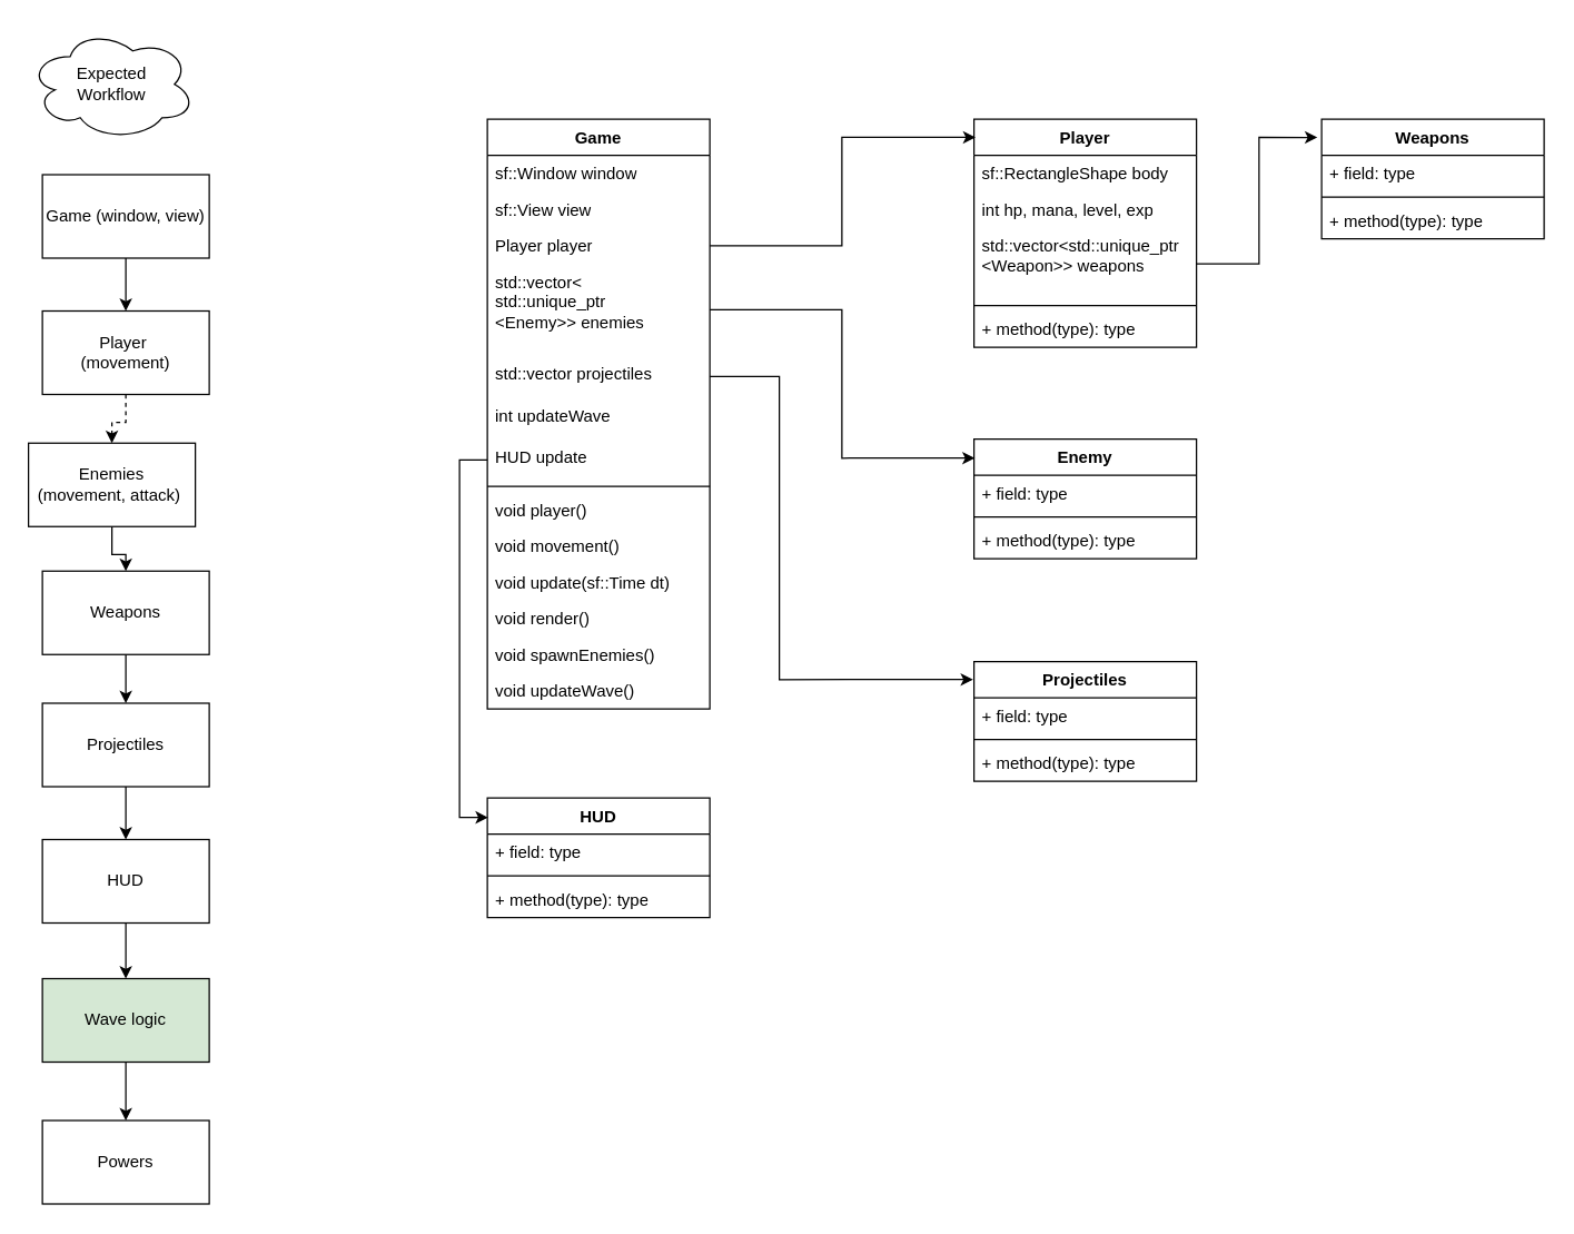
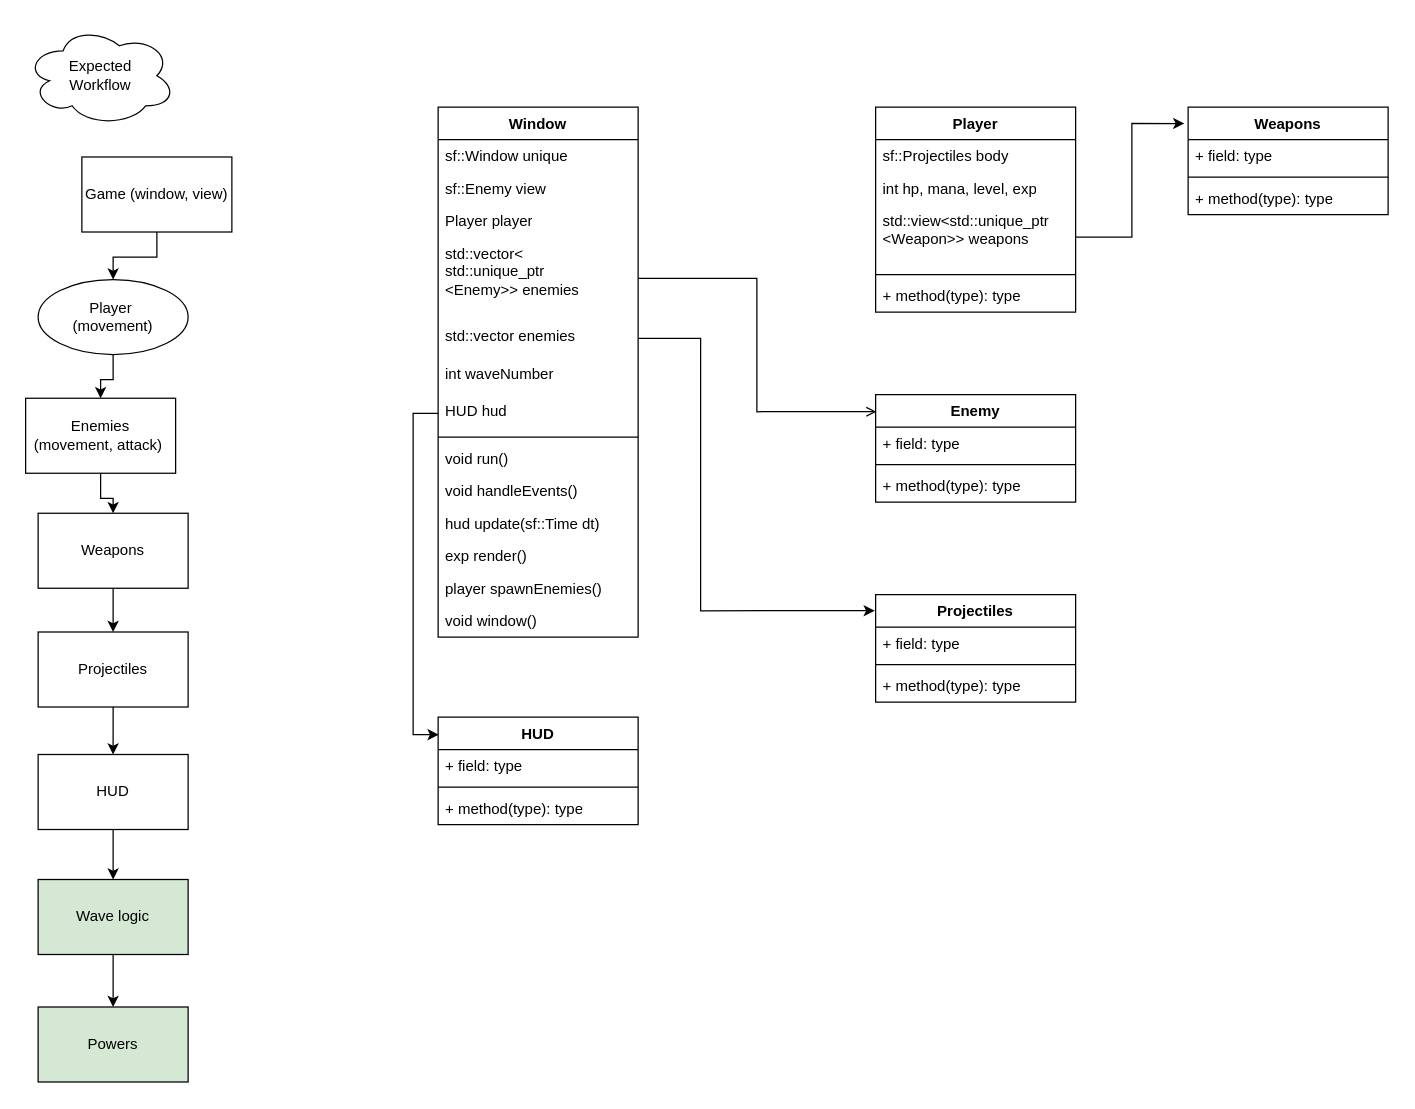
- <mxCell id="2" value="Game" style="swimlane;fontStyle=1;align=center;verticalAlign=top;childLayout=stackLayout;horizontal=1;startSize=26;horizontalStack=0;resizeParent=1;resizeParentMax=0;resizeLast=0;collapsible=1;marginBottom=0;whiteSpace=wrap;html=1;" vertex="1" parent="1"><mxGeometry x="350" y="85" width="160" height="424" as="geometry" /></mxCell>
+ <mxCell id="2" value="Window" style="swimlane;fontStyle=1;align=center;verticalAlign=top;childLayout=stackLayout;horizontal=1;startSize=26;horizontalStack=0;resizeParent=1;resizeParentMax=0;resizeLast=0;collapsible=1;marginBottom=0;whiteSpace=wrap;html=1;" vertex="1" parent="1"><mxGeometry x="350" y="85" width="160" height="424" as="geometry" /></mxCell>
- <mxCell id="3" value="sf::Window window" style="text;strokeColor=none;fillColor=none;align=left;verticalAlign=top;spacingLeft=4;spacingRight=4;overflow=hidden;rotatable=0;points=[[0,0.5],[1,0.5]];portConstraint=eastwest;whiteSpace=wrap;html=1;" vertex="1" parent="2"><mxGeometry y="26" width="160" height="26" as="geometry" /></mxCell>
+ <mxCell id="3" value="sf::Window unique" style="text;strokeColor=none;fillColor=none;align=left;verticalAlign=top;spacingLeft=4;spacingRight=4;overflow=hidden;rotatable=0;points=[[0,0.5],[1,0.5]];portConstraint=eastwest;whiteSpace=wrap;html=1;" vertex="1" parent="2"><mxGeometry y="26" width="160" height="26" as="geometry" /></mxCell>
- <mxCell id="18" value="sf::RectangleShape body" style="text;strokeColor=none;fillColor=none;align=left;verticalAlign=top;spacingLeft=4;spacingRight=4;overflow=hidden;rotatable=0;points=[[0,0.5],[1,0.5]];portConstraint=eastwest;whiteSpace=wrap;html=1;" vertex="1" parent="17"><mxGeometry y="26" width="160" height="26" as="geometry" /></mxCell>
+ <mxCell id="18" value="sf::Projectiles body" style="text;strokeColor=none;fillColor=none;align=left;verticalAlign=top;spacingLeft=4;spacingRight=4;overflow=hidden;rotatable=0;points=[[0,0.5],[1,0.5]];portConstraint=eastwest;whiteSpace=wrap;html=1;" vertex="1" parent="17"><mxGeometry y="26" width="160" height="26" as="geometry" /></mxCell>
- <mxCell id="43" style="edgeStyle=orthogonalEdgeStyle;rounded=0;orthogonalLoop=1;jettySize=auto;html=1;exitX=1;exitY=0.5;exitDx=0;exitDy=0;entryX=0.007;entryY=0.08;entryDx=0;entryDy=0;entryPerimeter=0;" edge="1" parent="1" source="5" target="17"><mxGeometry relative="1" as="geometry" /></mxCell>
- <mxCell id="4" value="sf::View view" style="text;strokeColor=none;fillColor=none;align=left;verticalAlign=top;spacingLeft=4;spacingRight=4;overflow=hidden;rotatable=0;points=[[0,0.5],[1,0.5]];portConstraint=eastwest;whiteSpace=wrap;html=1;" vertex="1" parent="2"><mxGeometry y="52" width="160" height="26" as="geometry" /></mxCell>
+ <mxCell id="4" value="sf::Enemy view" style="text;strokeColor=none;fillColor=none;align=left;verticalAlign=top;spacingLeft=4;spacingRight=4;overflow=hidden;rotatable=0;points=[[0,0.5],[1,0.5]];portConstraint=eastwest;whiteSpace=wrap;html=1;" vertex="1" parent="2"><mxGeometry y="52" width="160" height="26" as="geometry" /></mxCell>
- <mxCell id="24" value="&lt;div&gt;Game (window, view)&lt;/div&gt;" style="rounded=0;whiteSpace=wrap;html=1;" vertex="1" parent="1"><mxGeometry x="30" y="125" width="120" height="60" as="geometry" /></mxCell>
+ <mxCell id="24" value="&lt;div&gt;Game (window, view)&lt;/div&gt;" style="rounded=0;whiteSpace=wrap;html=1;" vertex="1" parent="1"><mxGeometry x="65" y="125" width="120" height="60" as="geometry" /></mxCell>
- <mxCell id="20" value="&lt;div&gt;std::vector&amp;lt;std::unique_ptr&lt;/div&gt;&lt;div&gt;&amp;lt;Weapon&amp;gt;&amp;gt; weapons&lt;/div&gt;" style="text;strokeColor=none;fillColor=none;align=left;verticalAlign=top;spacingLeft=4;spacingRight=4;overflow=hidden;rotatable=0;points=[[0,0.5],[1,0.5]];portConstraint=eastwest;whiteSpace=wrap;html=1;" vertex="1" parent="17"><mxGeometry y="78" width="160" height="52" as="geometry" /></mxCell>
+ <mxCell id="20" value="&lt;div&gt;std::view&amp;lt;std::unique_ptr&lt;/div&gt;&lt;div&gt;&amp;lt;Weapon&amp;gt;&amp;gt; weapons&lt;/div&gt;" style="text;strokeColor=none;fillColor=none;align=left;verticalAlign=top;spacingLeft=4;spacingRight=4;overflow=hidden;rotatable=0;points=[[0,0.5],[1,0.5]];portConstraint=eastwest;whiteSpace=wrap;html=1;" vertex="1" parent="17"><mxGeometry y="78" width="160" height="52" as="geometry" /></mxCell>
- <mxCell id="26" value="Player&amp;nbsp;&lt;div&gt;(movement)&lt;/div&gt;" style="rounded=0;whiteSpace=wrap;html=1;" vertex="1" parent="1"><mxGeometry x="30" y="223" width="120" height="60" as="geometry" /></mxCell>
+ <mxCell id="26" value="Player&amp;nbsp;&lt;div&gt;(movement)&lt;/div&gt;" style="ellipse;whiteSpace=wrap;html=1;" vertex="1" parent="1"><mxGeometry x="30" y="223" width="120" height="60" as="geometry" /></mxCell>
- <mxCell id="7" value="std::vector projectiles" style="text;strokeColor=none;fillColor=none;align=left;verticalAlign=top;spacingLeft=4;spacingRight=4;overflow=hidden;rotatable=0;points=[[0,0.5],[1,0.5]];portConstraint=eastwest;whiteSpace=wrap;html=1;" vertex="1" parent="2"><mxGeometry y="170" width="160" height="30" as="geometry" /></mxCell>
+ <mxCell id="7" value="std::vector enemies" style="text;strokeColor=none;fillColor=none;align=left;verticalAlign=top;spacingLeft=4;spacingRight=4;overflow=hidden;rotatable=0;points=[[0,0.5],[1,0.5]];portConstraint=eastwest;whiteSpace=wrap;html=1;" vertex="1" parent="2"><mxGeometry y="170" width="160" height="30" as="geometry" /></mxCell>
- <mxCell id="8" value="int updateWave" style="text;strokeColor=none;fillColor=none;align=left;verticalAlign=top;spacingLeft=4;spacingRight=4;overflow=hidden;rotatable=0;points=[[0,0.5],[1,0.5]];portConstraint=eastwest;whiteSpace=wrap;html=1;" vertex="1" parent="2"><mxGeometry y="200" width="160" height="30" as="geometry" /></mxCell>
+ <mxCell id="8" value="int waveNumber" style="text;strokeColor=none;fillColor=none;align=left;verticalAlign=top;spacingLeft=4;spacingRight=4;overflow=hidden;rotatable=0;points=[[0,0.5],[1,0.5]];portConstraint=eastwest;whiteSpace=wrap;html=1;" vertex="1" parent="2"><mxGeometry y="200" width="160" height="30" as="geometry" /></mxCell>
- <mxCell id="25" value="" style="edgeStyle=orthogonalEdgeStyle;rounded=0;orthogonalLoop=1;jettySize=auto;html=1;dashed=1;" edge="1" parent="1" source="26" target="28"><mxGeometry relative="1" as="geometry" /></mxCell>
+ <mxCell id="25" value="" style="edgeStyle=orthogonalEdgeStyle;rounded=0;orthogonalLoop=1;jettySize=auto;html=1;" edge="1" parent="1" source="26" target="28"><mxGeometry relative="1" as="geometry" /></mxCell>
- <mxCell id="9" value="HUD update&amp;nbsp;" style="text;strokeColor=none;fillColor=none;align=left;verticalAlign=top;spacingLeft=4;spacingRight=4;overflow=hidden;rotatable=0;points=[[0,0.5],[1,0.5]];portConstraint=eastwest;whiteSpace=wrap;html=1;" vertex="1" parent="2"><mxGeometry y="230" width="160" height="30" as="geometry" /></mxCell>
+ <mxCell id="9" value="HUD hud&amp;nbsp;" style="text;strokeColor=none;fillColor=none;align=left;verticalAlign=top;spacingLeft=4;spacingRight=4;overflow=hidden;rotatable=0;points=[[0,0.5],[1,0.5]];portConstraint=eastwest;whiteSpace=wrap;html=1;" vertex="1" parent="2"><mxGeometry y="230" width="160" height="30" as="geometry" /></mxCell>
- <mxCell id="44" style="edgeStyle=orthogonalEdgeStyle;rounded=0;orthogonalLoop=1;jettySize=auto;html=1;exitX=1;exitY=0.5;exitDx=0;exitDy=0;entryX=0.004;entryY=0.16;entryDx=0;entryDy=0;entryPerimeter=0;" edge="1" parent="1" source="6" target="39"><mxGeometry relative="1" as="geometry" /></mxCell>
+ <mxCell id="44" style="edgeStyle=orthogonalEdgeStyle;rounded=0;orthogonalLoop=1;jettySize=auto;html=1;exitX=1;exitY=0.5;exitDx=0;exitDy=0;entryX=0.004;entryY=0.16;entryDx=0;entryDy=0;entryPerimeter=0;endArrow=open;" edge="1" parent="1" source="6" target="39"><mxGeometry relative="1" as="geometry" /></mxCell>
- <mxCell id="11" value="void player()" style="text;strokeColor=none;fillColor=none;align=left;verticalAlign=top;spacingLeft=4;spacingRight=4;overflow=hidden;rotatable=0;points=[[0,0.5],[1,0.5]];portConstraint=eastwest;whiteSpace=wrap;html=1;" vertex="1" parent="2"><mxGeometry y="268" width="160" height="26" as="geometry" /></mxCell>
+ <mxCell id="11" value="void run()" style="text;strokeColor=none;fillColor=none;align=left;verticalAlign=top;spacingLeft=4;spacingRight=4;overflow=hidden;rotatable=0;points=[[0,0.5],[1,0.5]];portConstraint=eastwest;whiteSpace=wrap;html=1;" vertex="1" parent="2"><mxGeometry y="268" width="160" height="26" as="geometry" /></mxCell>
- <mxCell id="12" value="void movement()&lt;div&gt;&lt;br/&gt;&lt;/div&gt;" style="text;strokeColor=none;fillColor=none;align=left;verticalAlign=top;spacingLeft=4;spacingRight=4;overflow=hidden;rotatable=0;points=[[0,0.5],[1,0.5]];portConstraint=eastwest;whiteSpace=wrap;html=1;" vertex="1" parent="2"><mxGeometry y="294" width="160" height="26" as="geometry" /></mxCell>
+ <mxCell id="12" value="void handleEvents()&lt;div&gt;&lt;br/&gt;&lt;/div&gt;" style="text;strokeColor=none;fillColor=none;align=left;verticalAlign=top;spacingLeft=4;spacingRight=4;overflow=hidden;rotatable=0;points=[[0,0.5],[1,0.5]];portConstraint=eastwest;whiteSpace=wrap;html=1;" vertex="1" parent="2"><mxGeometry y="294" width="160" height="26" as="geometry" /></mxCell>
- <mxCell id="13" value="&lt;div&gt;void update(sf::Time dt)&amp;nbsp;&lt;/div&gt;" style="text;strokeColor=none;fillColor=none;align=left;verticalAlign=top;spacingLeft=4;spacingRight=4;overflow=hidden;rotatable=0;points=[[0,0.5],[1,0.5]];portConstraint=eastwest;whiteSpace=wrap;html=1;" vertex="1" parent="2"><mxGeometry y="320" width="160" height="26" as="geometry" /></mxCell>
+ <mxCell id="13" value="&lt;div&gt;hud update(sf::Time dt)&amp;nbsp;&lt;/div&gt;" style="text;strokeColor=none;fillColor=none;align=left;verticalAlign=top;spacingLeft=4;spacingRight=4;overflow=hidden;rotatable=0;points=[[0,0.5],[1,0.5]];portConstraint=eastwest;whiteSpace=wrap;html=1;" vertex="1" parent="2"><mxGeometry y="320" width="160" height="26" as="geometry" /></mxCell>
- <mxCell id="14" value="&lt;div&gt;void render()&lt;br/&gt;&lt;/div&gt;" style="text;strokeColor=none;fillColor=none;align=left;verticalAlign=top;spacingLeft=4;spacingRight=4;overflow=hidden;rotatable=0;points=[[0,0.5],[1,0.5]];portConstraint=eastwest;whiteSpace=wrap;html=1;" vertex="1" parent="2"><mxGeometry y="346" width="160" height="26" as="geometry" /></mxCell>
+ <mxCell id="14" value="&lt;div&gt;exp render()&lt;br/&gt;&lt;/div&gt;" style="text;strokeColor=none;fillColor=none;align=left;verticalAlign=top;spacingLeft=4;spacingRight=4;overflow=hidden;rotatable=0;points=[[0,0.5],[1,0.5]];portConstraint=eastwest;whiteSpace=wrap;html=1;" vertex="1" parent="2"><mxGeometry y="346" width="160" height="26" as="geometry" /></mxCell>
- <mxCell id="15" value="&lt;div&gt;void spawnEnemies()&lt;br/&gt;&lt;br&gt;&lt;/div&gt;" style="text;strokeColor=none;fillColor=none;align=left;verticalAlign=top;spacingLeft=4;spacingRight=4;overflow=hidden;rotatable=0;points=[[0,0.5],[1,0.5]];portConstraint=eastwest;whiteSpace=wrap;html=1;" vertex="1" parent="2"><mxGeometry y="372" width="160" height="26" as="geometry" /></mxCell>
+ <mxCell id="15" value="&lt;div&gt;player spawnEnemies()&lt;br/&gt;&lt;br&gt;&lt;/div&gt;" style="text;strokeColor=none;fillColor=none;align=left;verticalAlign=top;spacingLeft=4;spacingRight=4;overflow=hidden;rotatable=0;points=[[0,0.5],[1,0.5]];portConstraint=eastwest;whiteSpace=wrap;html=1;" vertex="1" parent="2"><mxGeometry y="372" width="160" height="26" as="geometry" /></mxCell>
- <mxCell id="16" value="&lt;div&gt;void updateWave()&lt;/div&gt;" style="text;strokeColor=none;fillColor=none;align=left;verticalAlign=top;spacingLeft=4;spacingRight=4;overflow=hidden;rotatable=0;points=[[0,0.5],[1,0.5]];portConstraint=eastwest;whiteSpace=wrap;html=1;" vertex="1" parent="2"><mxGeometry y="398" width="160" height="26" as="geometry" /></mxCell>
+ <mxCell id="16" value="&lt;div&gt;void window()&lt;/div&gt;" style="text;strokeColor=none;fillColor=none;align=left;verticalAlign=top;spacingLeft=4;spacingRight=4;overflow=hidden;rotatable=0;points=[[0,0.5],[1,0.5]];portConstraint=eastwest;whiteSpace=wrap;html=1;" vertex="1" parent="2"><mxGeometry y="398" width="160" height="26" as="geometry" /></mxCell>
- <mxCell id="37" value="Powers" style="rounded=0;whiteSpace=wrap;html=1;" vertex="1" parent="1"><mxGeometry x="30" y="805" width="120" height="60" as="geometry" /></mxCell>
+ <mxCell id="37" value="Powers" style="rounded=0;whiteSpace=wrap;html=1;fillColor=#d5e8d4;" vertex="1" parent="1"><mxGeometry x="30" y="805" width="120" height="60" as="geometry" /></mxCell>
